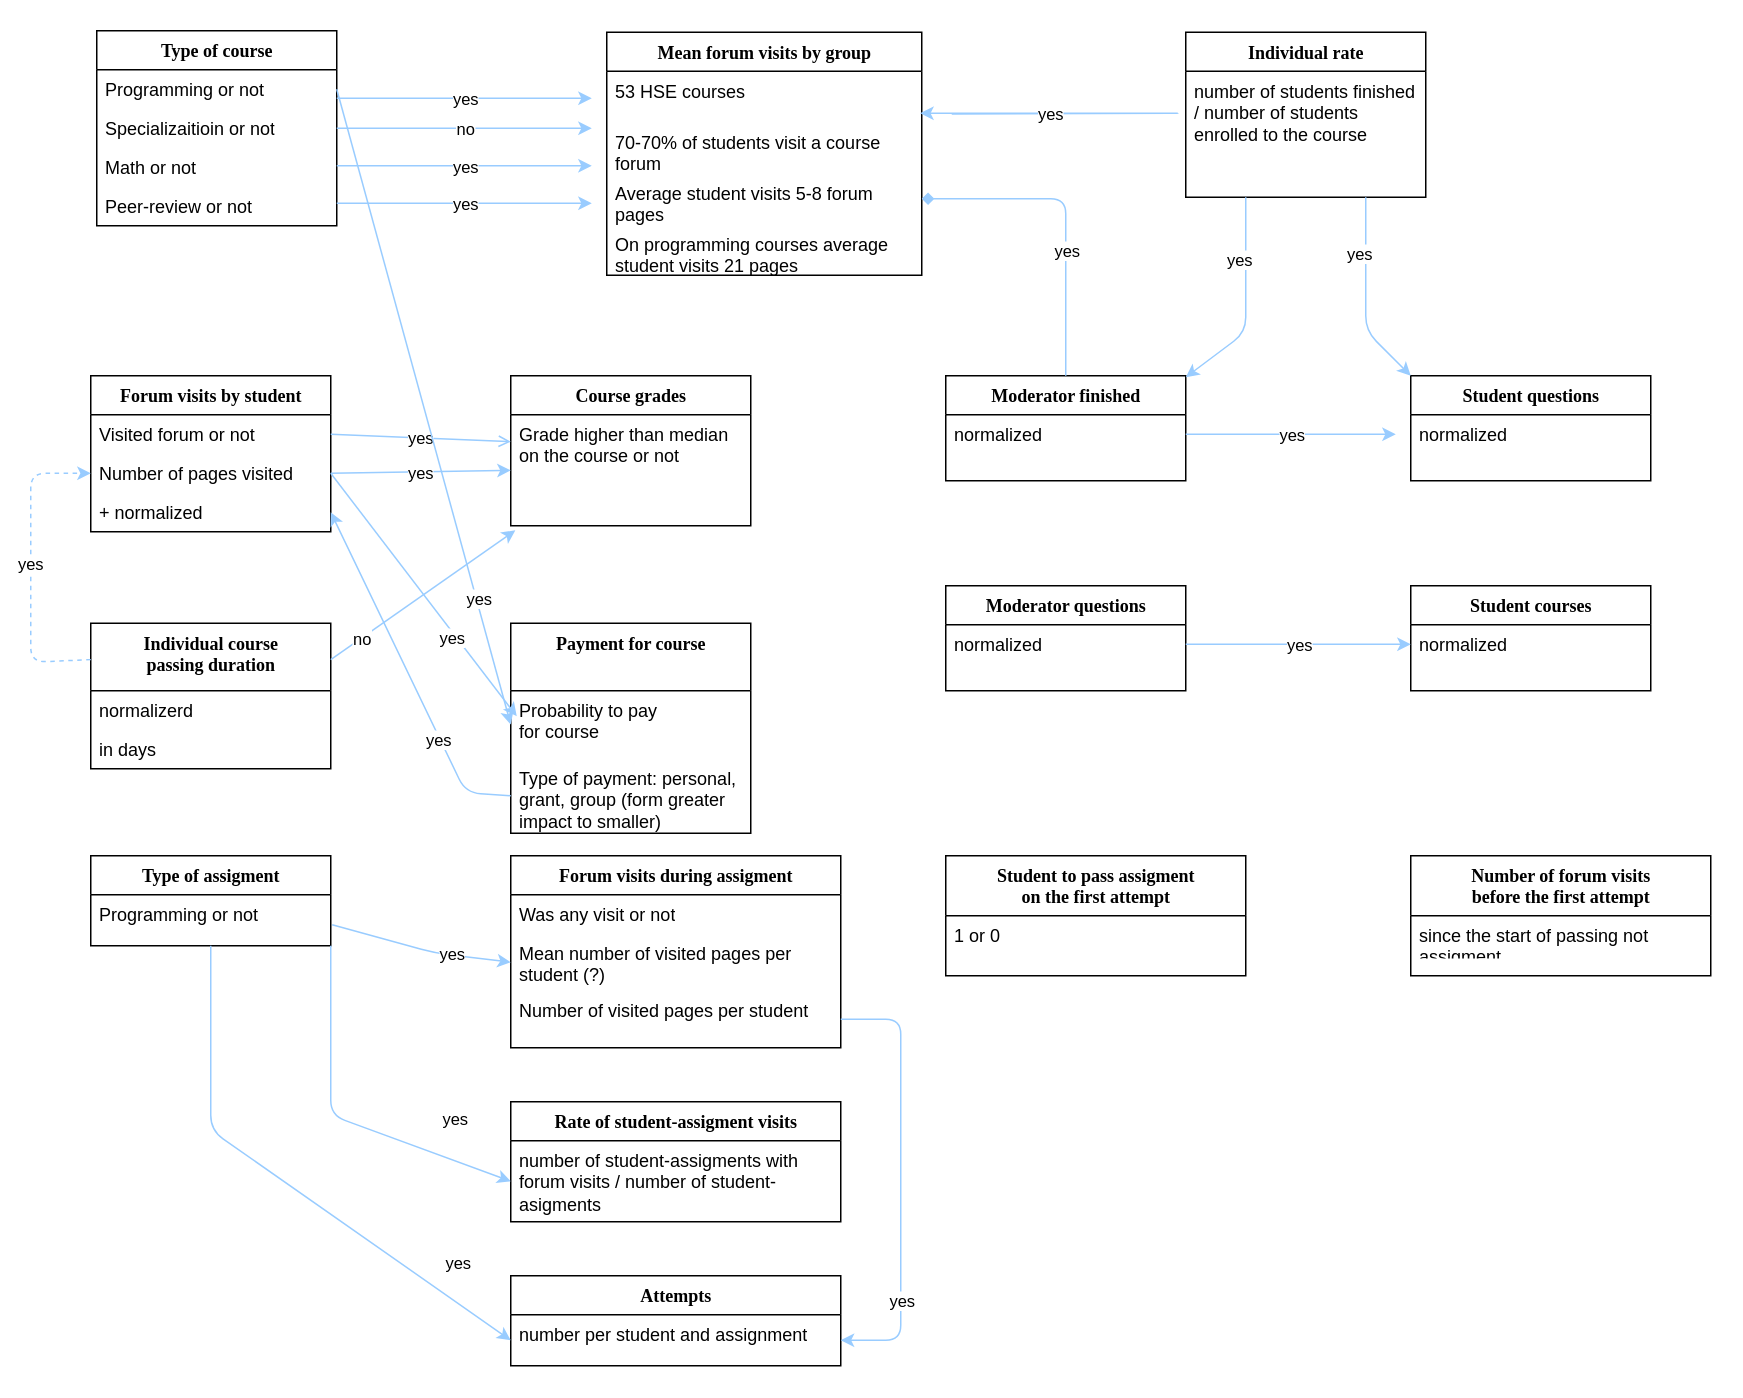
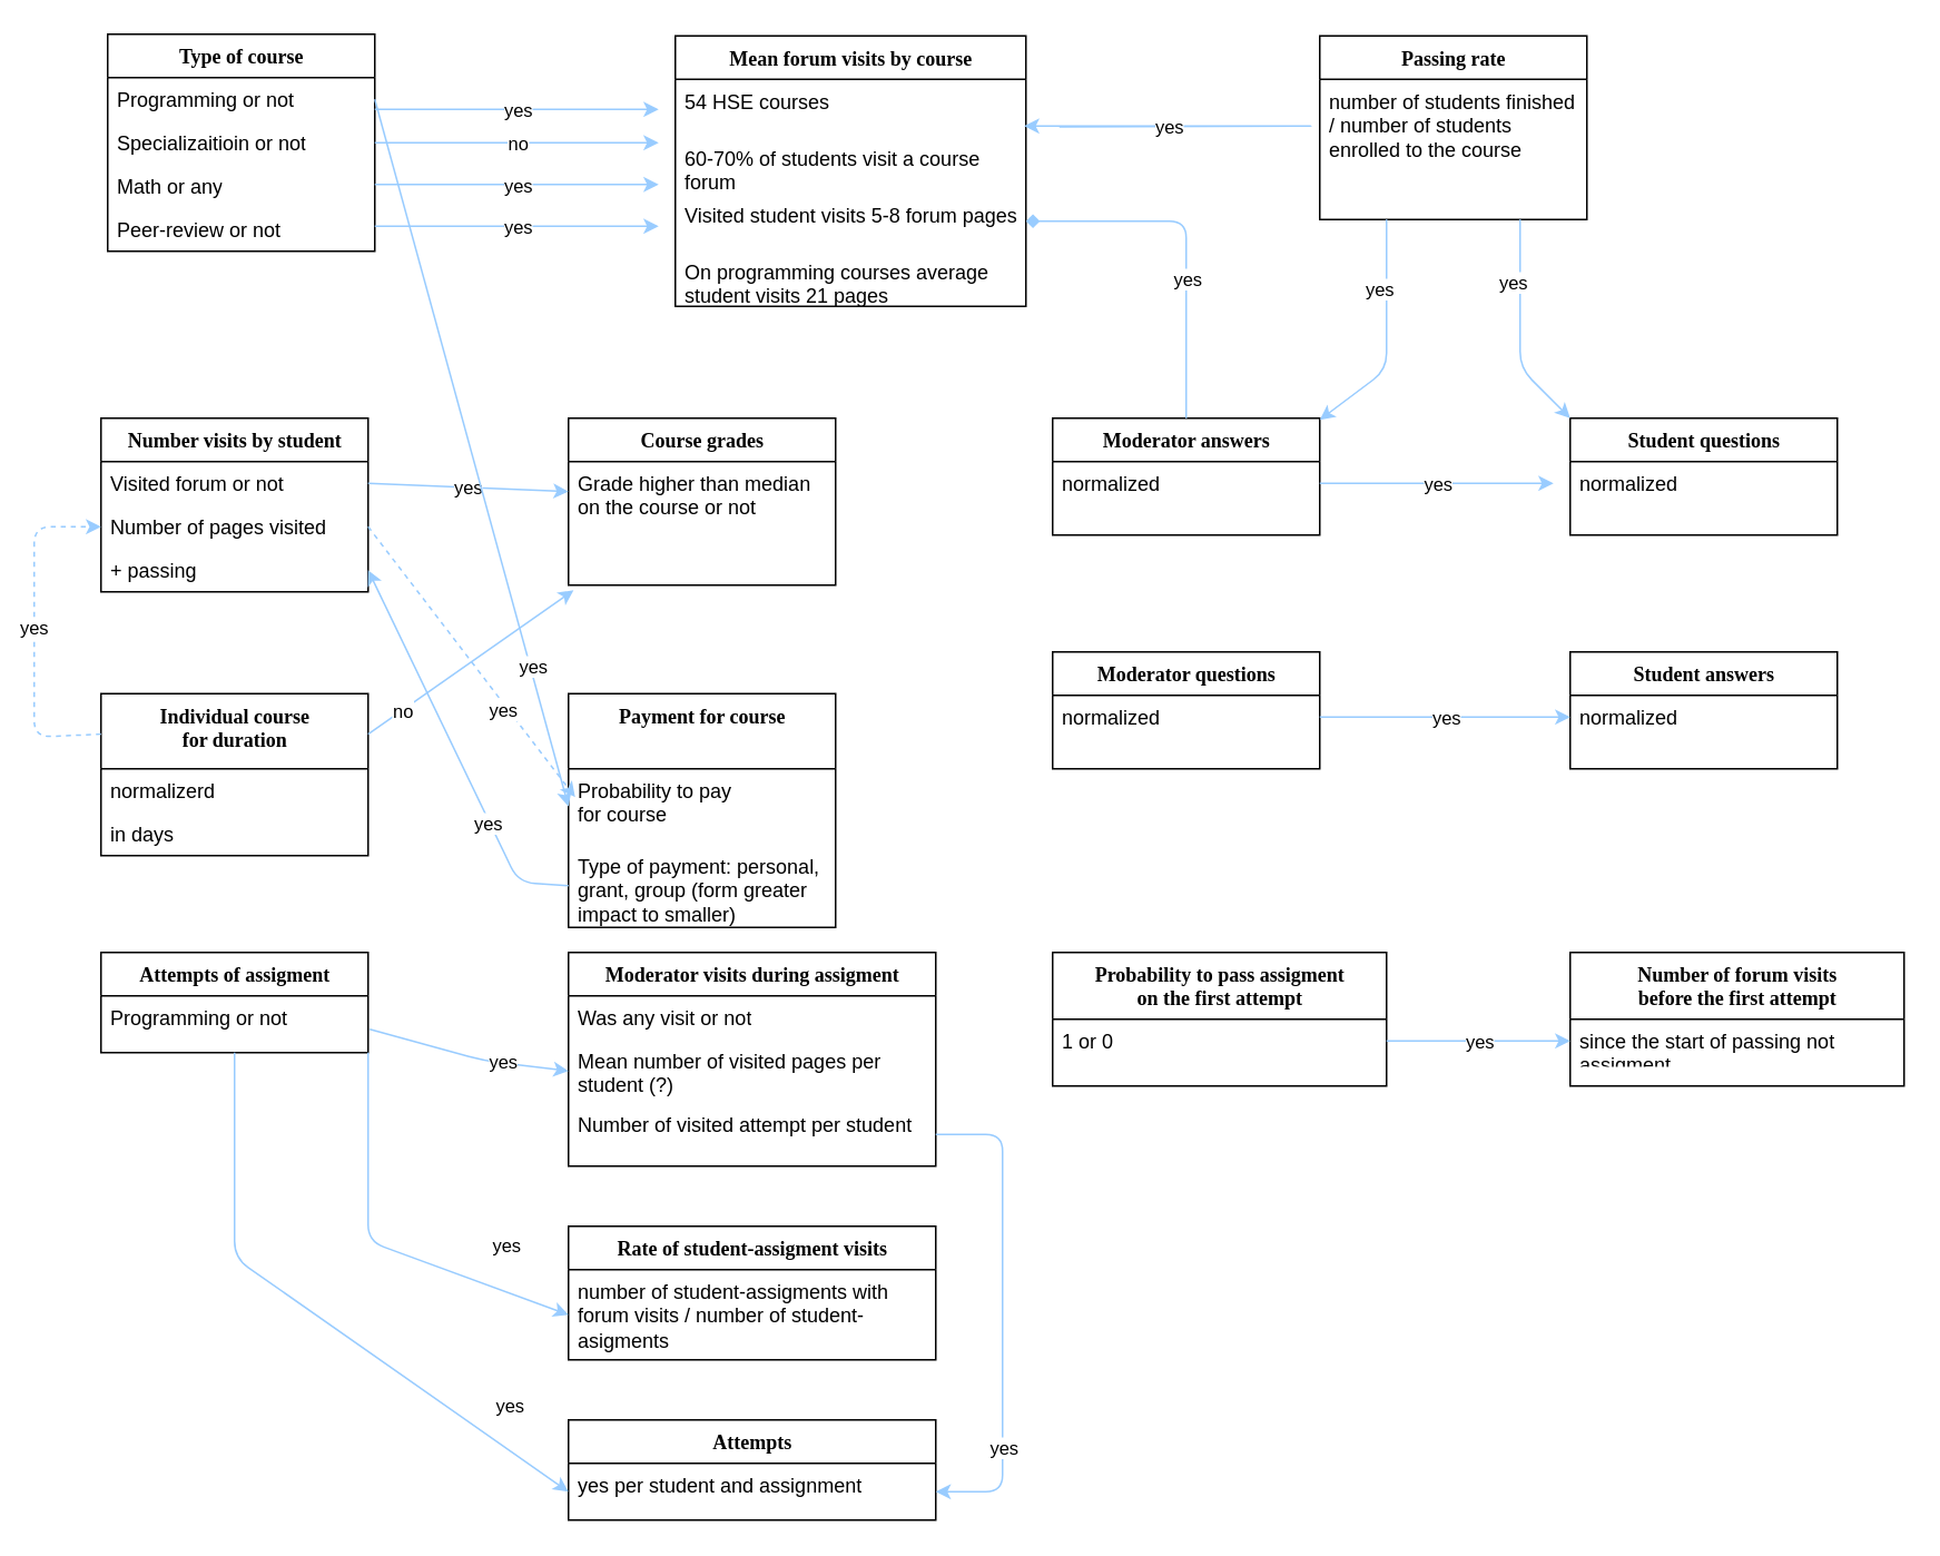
- <mxCell id="7" value="Mean forum visits by group" style="swimlane;html=1;fontStyle=1;align=center;verticalAlign=top;childLayout=stackLayout;horizontal=1;startSize=26;horizontalStack=0;resizeParent=1;resizeLast=0;collapsible=1;marginBottom=0;swimlaneFillColor=#ffffff;rounded=0;shadow=0;comic=0;labelBackgroundColor=none;strokeWidth=1;fillColor=none;fontFamily=Verdana;fontSize=12" parent="1" vertex="1"><mxGeometry x="404" y="21" width="210" height="162" as="geometry" /></mxCell>
+ <mxCell id="7" value="Mean forum visits by course" style="swimlane;html=1;fontStyle=1;align=center;verticalAlign=top;childLayout=stackLayout;horizontal=1;startSize=26;horizontalStack=0;resizeParent=1;resizeLast=0;collapsible=1;marginBottom=0;swimlaneFillColor=#ffffff;rounded=0;shadow=0;comic=0;labelBackgroundColor=none;strokeWidth=1;fillColor=none;fontFamily=Verdana;fontSize=12" parent="1" vertex="1"><mxGeometry x="404" y="21" width="210" height="162" as="geometry" /></mxCell>
- <mxCell id="12" value="Individual rate" style="swimlane;html=1;fontStyle=1;align=center;verticalAlign=top;childLayout=stackLayout;horizontal=1;startSize=26;horizontalStack=0;resizeParent=1;resizeLast=0;collapsible=1;marginBottom=0;swimlaneFillColor=#ffffff;rounded=0;shadow=0;comic=0;labelBackgroundColor=none;strokeWidth=1;fillColor=none;fontFamily=Verdana;fontSize=12" parent="1" vertex="1"><mxGeometry x="790" y="21" width="160" height="110" as="geometry" /></mxCell>
+ <mxCell id="12" value="Passing rate" style="swimlane;html=1;fontStyle=1;align=center;verticalAlign=top;childLayout=stackLayout;horizontal=1;startSize=26;horizontalStack=0;resizeParent=1;resizeLast=0;collapsible=1;marginBottom=0;swimlaneFillColor=#ffffff;rounded=0;shadow=0;comic=0;labelBackgroundColor=none;strokeWidth=1;fillColor=none;fontFamily=Verdana;fontSize=12" parent="1" vertex="1"><mxGeometry x="790" y="21" width="160" height="110" as="geometry" /></mxCell>
- <mxCell id="8" value="53 HSE courses" style="text;html=1;strokeColor=none;fillColor=none;align=left;verticalAlign=top;spacingLeft=4;spacingRight=4;whiteSpace=wrap;overflow=hidden;rotatable=0;points=[[0,0.5],[1,0.5]];portConstraint=eastwest;" parent="7" vertex="1"><mxGeometry y="26" width="210" height="34" as="geometry" /></mxCell>
+ <mxCell id="8" value="54 HSE courses" style="text;html=1;strokeColor=none;fillColor=none;align=left;verticalAlign=top;spacingLeft=4;spacingRight=4;whiteSpace=wrap;overflow=hidden;rotatable=0;points=[[0,0.5],[1,0.5]];portConstraint=eastwest;" parent="7" vertex="1"><mxGeometry y="26" width="210" height="34" as="geometry" /></mxCell>
- <mxCell id="9" value="70-70% of students visit a course forum" style="text;html=1;strokeColor=none;fillColor=none;align=left;verticalAlign=top;spacingLeft=4;spacingRight=4;whiteSpace=wrap;overflow=hidden;rotatable=0;points=[[0,0.5],[1,0.5]];portConstraint=eastwest;" parent="7" vertex="1"><mxGeometry y="60" width="210" height="34" as="geometry" /></mxCell>
+ <mxCell id="9" value="60-70% of students visit a course forum" style="text;html=1;strokeColor=none;fillColor=none;align=left;verticalAlign=top;spacingLeft=4;spacingRight=4;whiteSpace=wrap;overflow=hidden;rotatable=0;points=[[0,0.5],[1,0.5]];portConstraint=eastwest;" parent="7" vertex="1"><mxGeometry y="60" width="210" height="34" as="geometry" /></mxCell>
- <mxCell id="5" value="Math or not" style="text;html=1;strokeColor=none;fillColor=none;align=left;verticalAlign=top;spacingLeft=4;spacingRight=4;whiteSpace=wrap;overflow=hidden;rotatable=0;points=[[0,0.5],[1,0.5]];portConstraint=eastwest;" parent="2" vertex="1"><mxGeometry y="78" width="160" height="26" as="geometry" /></mxCell>
+ <mxCell id="5" value="Math or any" style="text;html=1;strokeColor=none;fillColor=none;align=left;verticalAlign=top;spacingLeft=4;spacingRight=4;whiteSpace=wrap;overflow=hidden;rotatable=0;points=[[0,0.5],[1,0.5]];portConstraint=eastwest;" parent="2" vertex="1"><mxGeometry y="78" width="160" height="26" as="geometry" /></mxCell>
- <mxCell id="10" value="Average student visits 5-8 forum pages" style="text;html=1;strokeColor=none;fillColor=none;align=left;verticalAlign=top;spacingLeft=4;spacingRight=4;whiteSpace=wrap;overflow=hidden;rotatable=0;points=[[0,0.5],[1,0.5]];portConstraint=eastwest;" parent="7" vertex="1"><mxGeometry y="94" width="210" height="34" as="geometry" /></mxCell>
+ <mxCell id="10" value="Visited student visits 5-8 forum pages" style="text;html=1;strokeColor=none;fillColor=none;align=left;verticalAlign=top;spacingLeft=4;spacingRight=4;whiteSpace=wrap;overflow=hidden;rotatable=0;points=[[0,0.5],[1,0.5]];portConstraint=eastwest;" parent="7" vertex="1"><mxGeometry y="94" width="210" height="34" as="geometry" /></mxCell>
- <mxCell id="14" value="Forum visits by student" style="swimlane;html=1;fontStyle=1;align=center;verticalAlign=top;childLayout=stackLayout;horizontal=1;startSize=26;horizontalStack=0;resizeParent=1;resizeLast=0;collapsible=1;marginBottom=0;swimlaneFillColor=#ffffff;rounded=0;shadow=0;comic=0;labelBackgroundColor=none;strokeWidth=1;fillColor=none;fontFamily=Verdana;fontSize=12" parent="1" vertex="1"><mxGeometry x="60" y="250" width="160" height="104" as="geometry" /></mxCell>
+ <mxCell id="14" value="Number visits by student" style="swimlane;html=1;fontStyle=1;align=center;verticalAlign=top;childLayout=stackLayout;horizontal=1;startSize=26;horizontalStack=0;resizeParent=1;resizeLast=0;collapsible=1;marginBottom=0;swimlaneFillColor=#ffffff;rounded=0;shadow=0;comic=0;labelBackgroundColor=none;strokeWidth=1;fillColor=none;fontFamily=Verdana;fontSize=12" parent="1" vertex="1"><mxGeometry x="60" y="250" width="160" height="104" as="geometry" /></mxCell>
- <mxCell id="24" value="Moderator finished" style="swimlane;html=1;fontStyle=1;align=center;verticalAlign=top;childLayout=stackLayout;horizontal=1;startSize=26;horizontalStack=0;resizeParent=1;resizeLast=0;collapsible=1;marginBottom=0;swimlaneFillColor=#ffffff;rounded=0;shadow=0;comic=0;labelBackgroundColor=none;strokeWidth=1;fillColor=none;fontFamily=Verdana;fontSize=12" parent="1" vertex="1"><mxGeometry x="630" y="250" width="160" height="70" as="geometry" /></mxCell>
+ <mxCell id="24" value="Moderator answers" style="swimlane;html=1;fontStyle=1;align=center;verticalAlign=top;childLayout=stackLayout;horizontal=1;startSize=26;horizontalStack=0;resizeParent=1;resizeLast=0;collapsible=1;marginBottom=0;swimlaneFillColor=#ffffff;rounded=0;shadow=0;comic=0;labelBackgroundColor=none;strokeWidth=1;fillColor=none;fontFamily=Verdana;fontSize=12" parent="1" vertex="1"><mxGeometry x="630" y="250" width="160" height="70" as="geometry" /></mxCell>
- <mxCell id="32" value="" style="endArrow=open;html=1;strokeColor=#99CCFF;fillColor=#E6D0DE;exitX=1;exitY=0.5;exitDx=0;exitDy=0;entryX=0;entryY=0.243;entryDx=0;entryDy=0;entryPerimeter=0;" parent="1" edge="1" target="19" source="15"><mxGeometry relative="1" as="geometry"><mxPoint x="230" y="293.5" as="sourcePoint" /><mxPoint x="330" y="294" as="targetPoint" /><Array as="points" /></mxGeometry></mxCell>
+ <mxCell id="32" value="" style="endArrow=classic;html=1;strokeColor=#99CCFF;fillColor=#E6D0DE;exitX=1;exitY=0.5;exitDx=0;exitDy=0;entryX=0;entryY=0.243;entryDx=0;entryDy=0;entryPerimeter=0;" parent="1" edge="1" target="19" source="15"><mxGeometry relative="1" as="geometry"><mxPoint x="230" y="293.5" as="sourcePoint" /><mxPoint x="330" y="294" as="targetPoint" /><Array as="points" /></mxGeometry></mxCell>
- <mxCell id="30" value="" style="endArrow=classic;html=1;strokeColor=#99CCFF;fillColor=#E6D0DE;exitX=1;exitY=0.5;exitDx=0;exitDy=0;entryX=0;entryY=0.5;entryDx=0;entryDy=0;" parent="1" edge="1" target="19" source="16"><mxGeometry relative="1" as="geometry"><mxPoint x="230" y="320" as="sourcePoint" /><mxPoint x="330" y="320" as="targetPoint" /><Array as="points" /></mxGeometry></mxCell>
- <mxCell id="31" value="yes" style="edgeLabel;resizable=0;html=1;align=center;verticalAlign=middle;" parent="30" connectable="0" vertex="1"><mxGeometry relative="1" as="geometry" /></mxCell>
- <mxCell id="17" value="+ normalized" style="text;html=1;strokeColor=none;fillColor=none;align=left;verticalAlign=top;spacingLeft=4;spacingRight=4;whiteSpace=wrap;overflow=hidden;rotatable=0;points=[[0,0.5],[1,0.5]];portConstraint=eastwest;" vertex="1" parent="14"><mxGeometry y="78" width="160" height="26" as="geometry" /></mxCell>
+ <mxCell id="17" value="+ passing" style="text;html=1;strokeColor=none;fillColor=none;align=left;verticalAlign=top;spacingLeft=4;spacingRight=4;whiteSpace=wrap;overflow=hidden;rotatable=0;points=[[0,0.5],[1,0.5]];portConstraint=eastwest;" vertex="1" parent="14"><mxGeometry y="78" width="160" height="26" as="geometry" /></mxCell>
- <mxCell id="86" value="" style="endArrow=classic;html=1;strokeColor=#99CCFF;fillColor=#E6D0DE;entryX=0.025;entryY=0.443;entryDx=0;entryDy=0;entryPerimeter=0;exitX=1;exitY=0.5;exitDx=0;exitDy=0;" edge="1" parent="1" source="16" target="83"><mxGeometry relative="1" as="geometry"><mxPoint x="230" y="325" as="sourcePoint" /><mxPoint x="350" y="323" as="targetPoint" /><Array as="points" /></mxGeometry></mxCell>
+ <mxCell id="86" value="" style="endArrow=classic;html=1;strokeColor=#99CCFF;fillColor=#E6D0DE;entryX=0.025;entryY=0.443;entryDx=0;entryDy=0;entryPerimeter=0;exitX=1;exitY=0.5;exitDx=0;exitDy=0;dashed=1;" edge="1" parent="1" source="16" target="83"><mxGeometry relative="1" as="geometry"><mxPoint x="230" y="325" as="sourcePoint" /><mxPoint x="350" y="323" as="targetPoint" /><Array as="points" /></mxGeometry></mxCell>
- <mxCell id="40" value="Student courses" style="swimlane;html=1;fontStyle=1;align=center;verticalAlign=top;childLayout=stackLayout;horizontal=1;startSize=26;horizontalStack=0;resizeParent=1;resizeLast=0;collapsible=1;marginBottom=0;swimlaneFillColor=#ffffff;rounded=0;shadow=0;comic=0;labelBackgroundColor=none;strokeWidth=1;fillColor=none;fontFamily=Verdana;fontSize=12" vertex="1" parent="1"><mxGeometry x="940" y="390" width="160" height="70" as="geometry" /></mxCell>
+ <mxCell id="40" value="Student answers" style="swimlane;html=1;fontStyle=1;align=center;verticalAlign=top;childLayout=stackLayout;horizontal=1;startSize=26;horizontalStack=0;resizeParent=1;resizeLast=0;collapsible=1;marginBottom=0;swimlaneFillColor=#ffffff;rounded=0;shadow=0;comic=0;labelBackgroundColor=none;strokeWidth=1;fillColor=none;fontFamily=Verdana;fontSize=12" vertex="1" parent="1"><mxGeometry x="940" y="390" width="160" height="70" as="geometry" /></mxCell>
- <mxCell id="54" value="&lt;div&gt;Individual course &lt;br&gt;&lt;/div&gt;&lt;div&gt;passing duration&lt;/div&gt;" style="swimlane;html=1;fontStyle=1;align=center;verticalAlign=top;childLayout=stackLayout;horizontal=1;startSize=45;horizontalStack=0;resizeParent=1;resizeLast=0;collapsible=1;marginBottom=0;swimlaneFillColor=#ffffff;rounded=0;shadow=0;comic=0;labelBackgroundColor=none;strokeWidth=1;fillColor=none;fontFamily=Verdana;fontSize=12" vertex="1" parent="1"><mxGeometry x="60" y="415" width="160" height="97" as="geometry" /></mxCell>
+ <mxCell id="54" value="&lt;div&gt;Individual course &lt;br&gt;&lt;/div&gt;&lt;div&gt;for duration&lt;/div&gt;" style="swimlane;html=1;fontStyle=1;align=center;verticalAlign=top;childLayout=stackLayout;horizontal=1;startSize=45;horizontalStack=0;resizeParent=1;resizeLast=0;collapsible=1;marginBottom=0;swimlaneFillColor=#ffffff;rounded=0;shadow=0;comic=0;labelBackgroundColor=none;strokeWidth=1;fillColor=none;fontFamily=Verdana;fontSize=12" vertex="1" parent="1"><mxGeometry x="60" y="415" width="160" height="97" as="geometry" /></mxCell>
- <mxCell id="61" value="Type of assigment" style="swimlane;html=1;fontStyle=1;align=center;verticalAlign=top;childLayout=stackLayout;horizontal=1;startSize=26;horizontalStack=0;resizeParent=1;resizeLast=0;collapsible=1;marginBottom=0;swimlaneFillColor=#ffffff;rounded=0;shadow=0;comic=0;labelBackgroundColor=none;strokeWidth=1;fillColor=none;fontFamily=Verdana;fontSize=12" vertex="1" parent="1"><mxGeometry x="60" y="570" width="160" height="60" as="geometry" /></mxCell>
+ <mxCell id="61" value="Attempts of assigment" style="swimlane;html=1;fontStyle=1;align=center;verticalAlign=top;childLayout=stackLayout;horizontal=1;startSize=26;horizontalStack=0;resizeParent=1;resizeLast=0;collapsible=1;marginBottom=0;swimlaneFillColor=#ffffff;rounded=0;shadow=0;comic=0;labelBackgroundColor=none;strokeWidth=1;fillColor=none;fontFamily=Verdana;fontSize=12" vertex="1" parent="1"><mxGeometry x="60" y="570" width="160" height="60" as="geometry" /></mxCell>
- <mxCell id="63" value="Forum visits during assigment" style="swimlane;html=1;fontStyle=1;align=center;verticalAlign=top;childLayout=stackLayout;horizontal=1;startSize=26;horizontalStack=0;resizeParent=1;resizeLast=0;collapsible=1;marginBottom=0;swimlaneFillColor=#ffffff;rounded=0;shadow=0;comic=0;labelBackgroundColor=none;strokeWidth=1;fillColor=none;fontFamily=Verdana;fontSize=12" vertex="1" parent="1"><mxGeometry x="340" y="570" width="220" height="128" as="geometry" /></mxCell>
+ <mxCell id="63" value="Moderator visits during assigment" style="swimlane;html=1;fontStyle=1;align=center;verticalAlign=top;childLayout=stackLayout;horizontal=1;startSize=26;horizontalStack=0;resizeParent=1;resizeLast=0;collapsible=1;marginBottom=0;swimlaneFillColor=#ffffff;rounded=0;shadow=0;comic=0;labelBackgroundColor=none;strokeWidth=1;fillColor=none;fontFamily=Verdana;fontSize=12" vertex="1" parent="1"><mxGeometry x="340" y="570" width="220" height="128" as="geometry" /></mxCell>
- <mxCell id="79" value="&lt;div&gt;Student to pass assigment&lt;/div&gt;&lt;div&gt; on the first attempt&lt;/div&gt;" style="swimlane;html=1;fontStyle=1;align=center;verticalAlign=top;childLayout=stackLayout;horizontal=1;startSize=40;horizontalStack=0;resizeParent=1;resizeLast=0;collapsible=1;marginBottom=0;swimlaneFillColor=#ffffff;rounded=0;shadow=0;comic=0;labelBackgroundColor=none;strokeWidth=1;fillColor=none;fontFamily=Verdana;fontSize=12" vertex="1" parent="1"><mxGeometry x="630" y="570" width="200" height="80" as="geometry" /></mxCell>
+ <mxCell id="79" value="&lt;div&gt;Probability to pass assigment&lt;/div&gt;&lt;div&gt; on the first attempt&lt;/div&gt;" style="swimlane;html=1;fontStyle=1;align=center;verticalAlign=top;childLayout=stackLayout;horizontal=1;startSize=40;horizontalStack=0;resizeParent=1;resizeLast=0;collapsible=1;marginBottom=0;swimlaneFillColor=#ffffff;rounded=0;shadow=0;comic=0;labelBackgroundColor=none;strokeWidth=1;fillColor=none;fontFamily=Verdana;fontSize=12" vertex="1" parent="1"><mxGeometry x="630" y="570" width="200" height="80" as="geometry" /></mxCell>
+ <mxCell id="81" value="" style="endArrow=classic;html=1;strokeColor=#99CCFF;fillColor=#E6D0DE;exitX=1;exitY=0.5;exitDx=0;exitDy=0;entryX=0;entryY=0.5;entryDx=0;entryDy=0;" edge="1" parent="1" source="80" target="21"><mxGeometry relative="1" as="geometry"><mxPoint x="840" y="608.5" as="sourcePoint" /><mxPoint x="990" y="608.5" as="targetPoint" /><Array as="points" /></mxGeometry></mxCell>
+ <mxCell id="82" value="yes" style="edgeLabel;resizable=0;html=1;align=center;verticalAlign=middle;" connectable="0" vertex="1" parent="81"><mxGeometry relative="1" as="geometry" /></mxCell>
- <mxCell id="66" value="Number of visited pages per student " style="text;html=1;strokeColor=none;fillColor=none;align=left;verticalAlign=top;spacingLeft=4;spacingRight=4;whiteSpace=wrap;overflow=hidden;rotatable=0;points=[[0,0.5],[1,0.5]];portConstraint=eastwest;" vertex="1" parent="63"><mxGeometry y="90" width="220" height="38" as="geometry" /></mxCell>
+ <mxCell id="66" value="Number of visited attempt per student " style="text;html=1;strokeColor=none;fillColor=none;align=left;verticalAlign=top;spacingLeft=4;spacingRight=4;whiteSpace=wrap;overflow=hidden;rotatable=0;points=[[0,0.5],[1,0.5]];portConstraint=eastwest;" vertex="1" parent="63"><mxGeometry y="90" width="220" height="38" as="geometry" /></mxCell>
- <mxCell id="74" value="number per student and assignment" style="text;html=1;strokeColor=none;fillColor=none;align=left;verticalAlign=top;spacingLeft=4;spacingRight=4;whiteSpace=wrap;overflow=hidden;rotatable=0;points=[[0,0.5],[1,0.5]];portConstraint=eastwest;" vertex="1" parent="73"><mxGeometry y="26" width="220" height="34" as="geometry" /></mxCell>
+ <mxCell id="74" value="yes per student and assignment" style="text;html=1;strokeColor=none;fillColor=none;align=left;verticalAlign=top;spacingLeft=4;spacingRight=4;whiteSpace=wrap;overflow=hidden;rotatable=0;points=[[0,0.5],[1,0.5]];portConstraint=eastwest;" vertex="1" parent="73"><mxGeometry y="26" width="220" height="34" as="geometry" /></mxCell>
